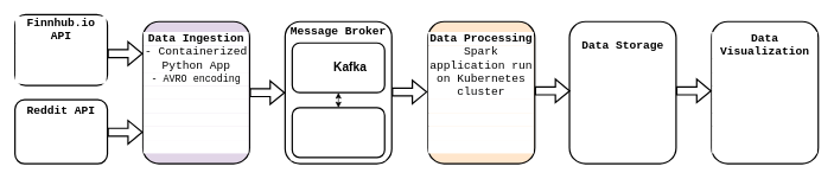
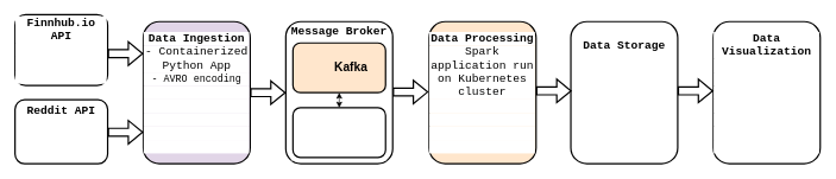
- <mxCell id="6" value="&lt;b&gt;&amp;nbsp; &amp;nbsp; &amp;nbsp; &amp;nbsp; &amp;nbsp;&amp;nbsp;&lt;font style=&quot;font-size: 17px;&quot;&gt;Kafka&lt;/font&gt;&lt;/b&gt;" style="rounded=1;whiteSpace=wrap;html=1;strokeWidth=2;" parent="1" vertex="1"><mxGeometry x="410" y="60" width="130" height="70" as="geometry" /></mxCell>
+ <mxCell id="6" value="&lt;b&gt;&amp;nbsp; &amp;nbsp; &amp;nbsp; &amp;nbsp; &amp;nbsp;&amp;nbsp;&lt;font style=&quot;font-size: 17px;&quot;&gt;Kafka&lt;/font&gt;&lt;/b&gt;" style="rounded=1;whiteSpace=wrap;html=1;strokeWidth=2;fillColor=#ffe6cc;" parent="1" vertex="1"><mxGeometry x="410" y="60" width="130" height="70" as="geometry" /></mxCell>
